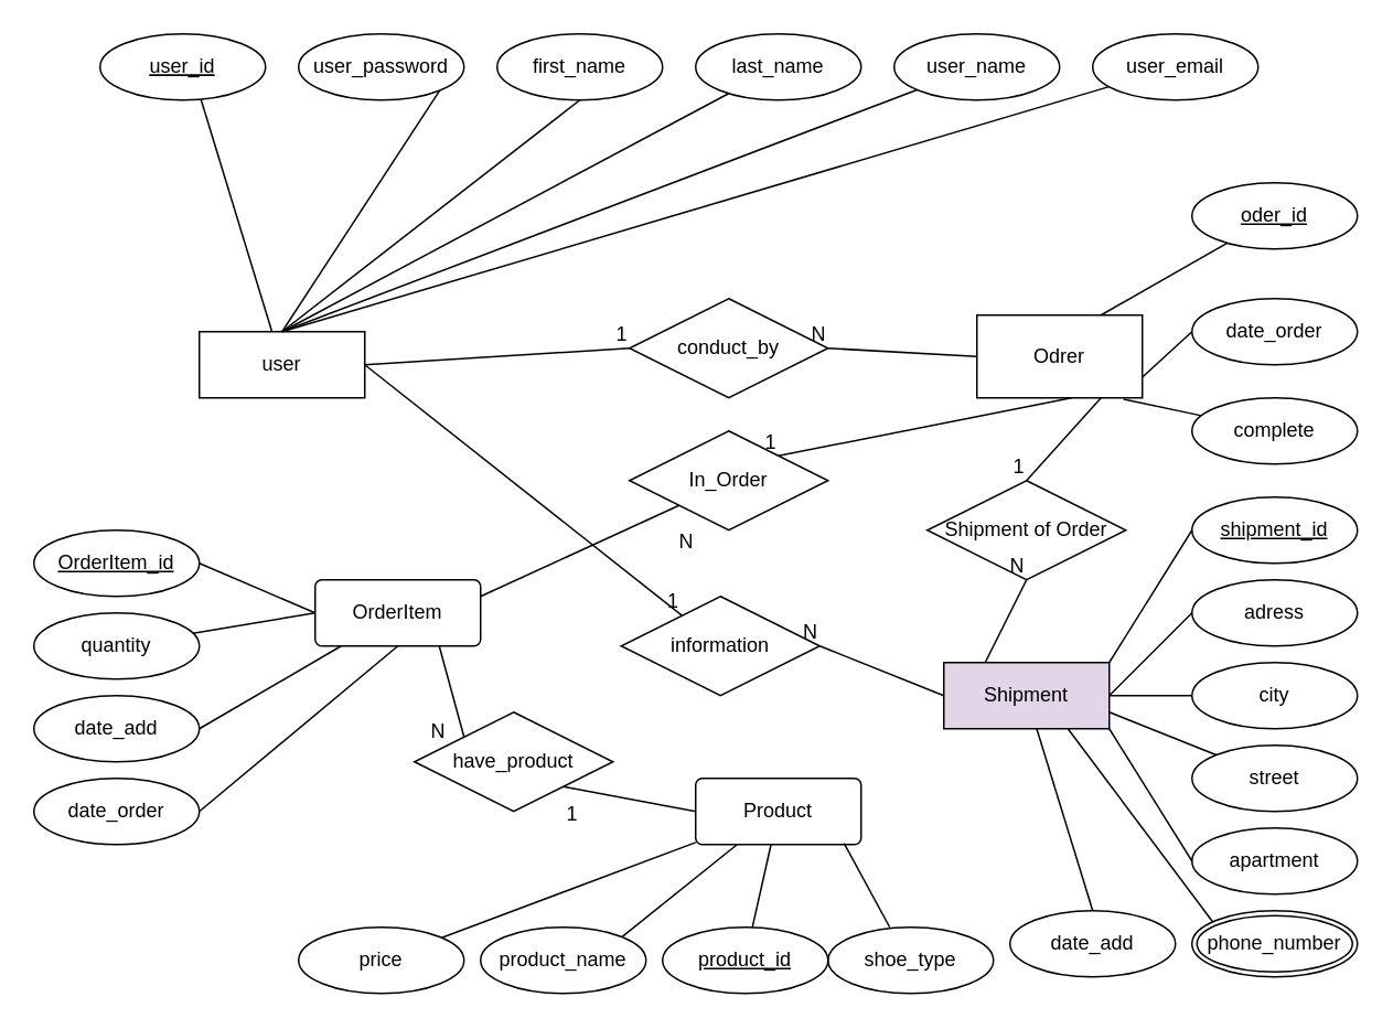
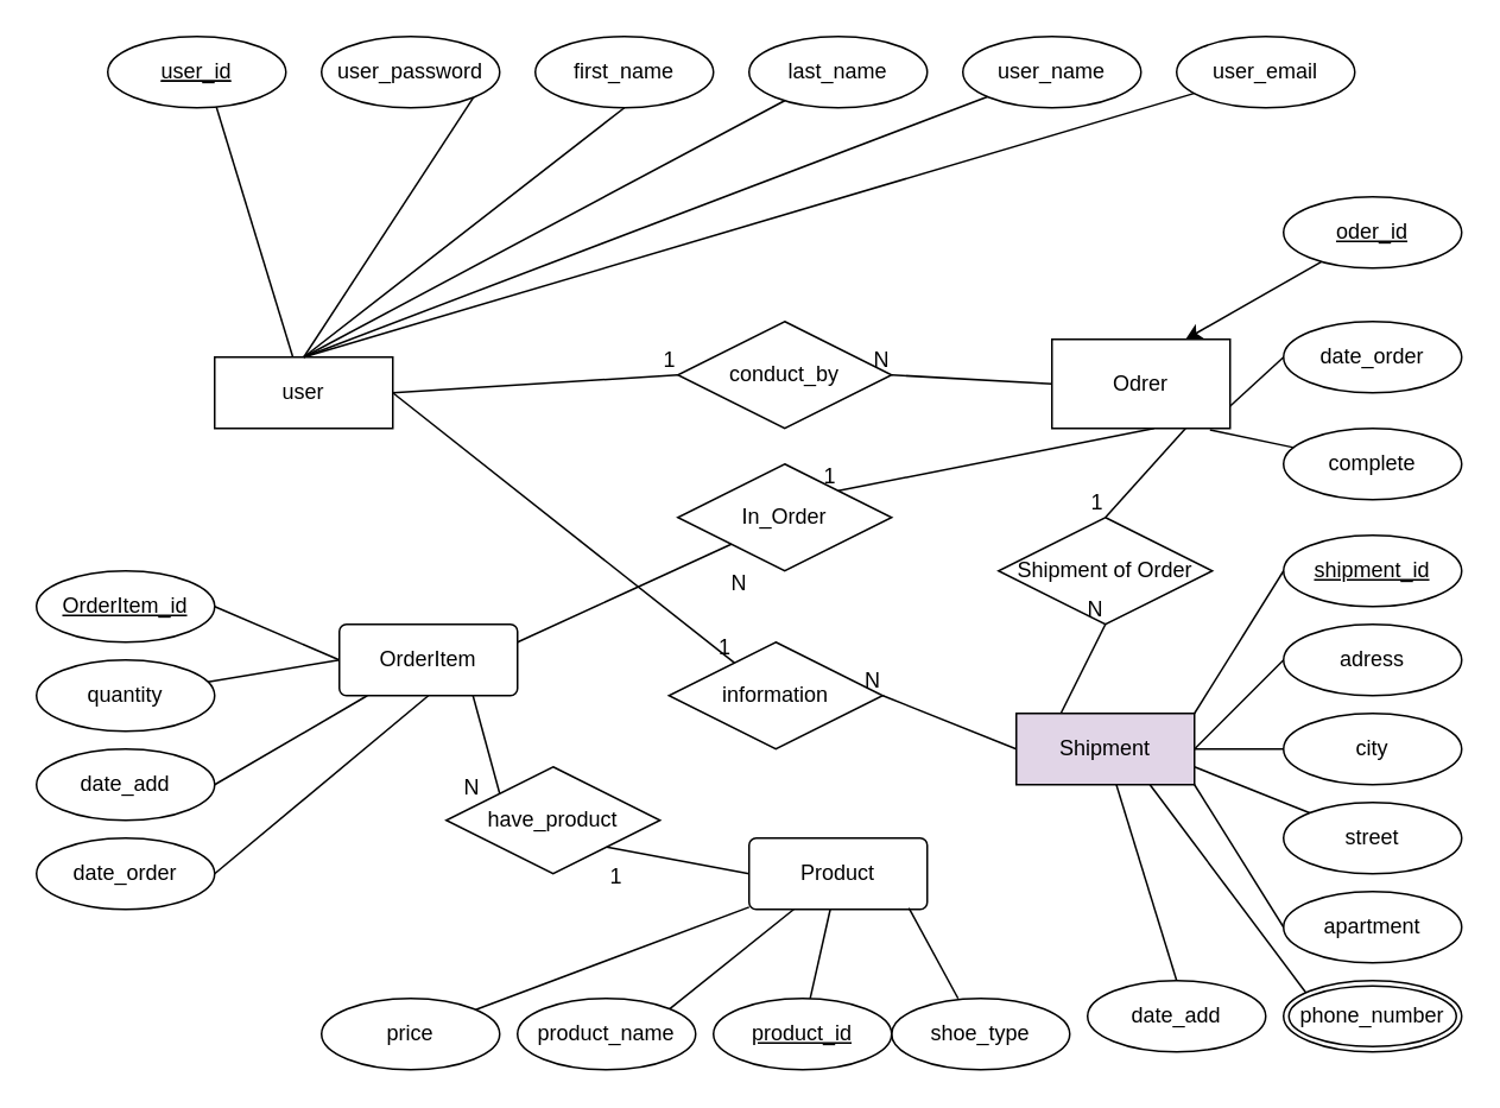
- <mxCell id="30" value="" style="endArrow=none;html=1;rounded=0;entryX=0.75;entryY=0;entryDx=0;entryDy=0;" parent="1" source="28" target="9" edge="1"><mxGeometry relative="1" as="geometry"><mxPoint x="480" y="200" as="sourcePoint" /><mxPoint x="640" y="200" as="targetPoint" /></mxGeometry></mxCell>
+ <mxCell id="30" value="" style="endArrow=classic;html=1;rounded=0;entryX=0.75;entryY=0;entryDx=0;entryDy=0;" parent="1" source="28" target="9" edge="1"><mxGeometry relative="1" as="geometry"><mxPoint x="480" y="200" as="sourcePoint" /><mxPoint x="640" y="200" as="targetPoint" /></mxGeometry></mxCell>
